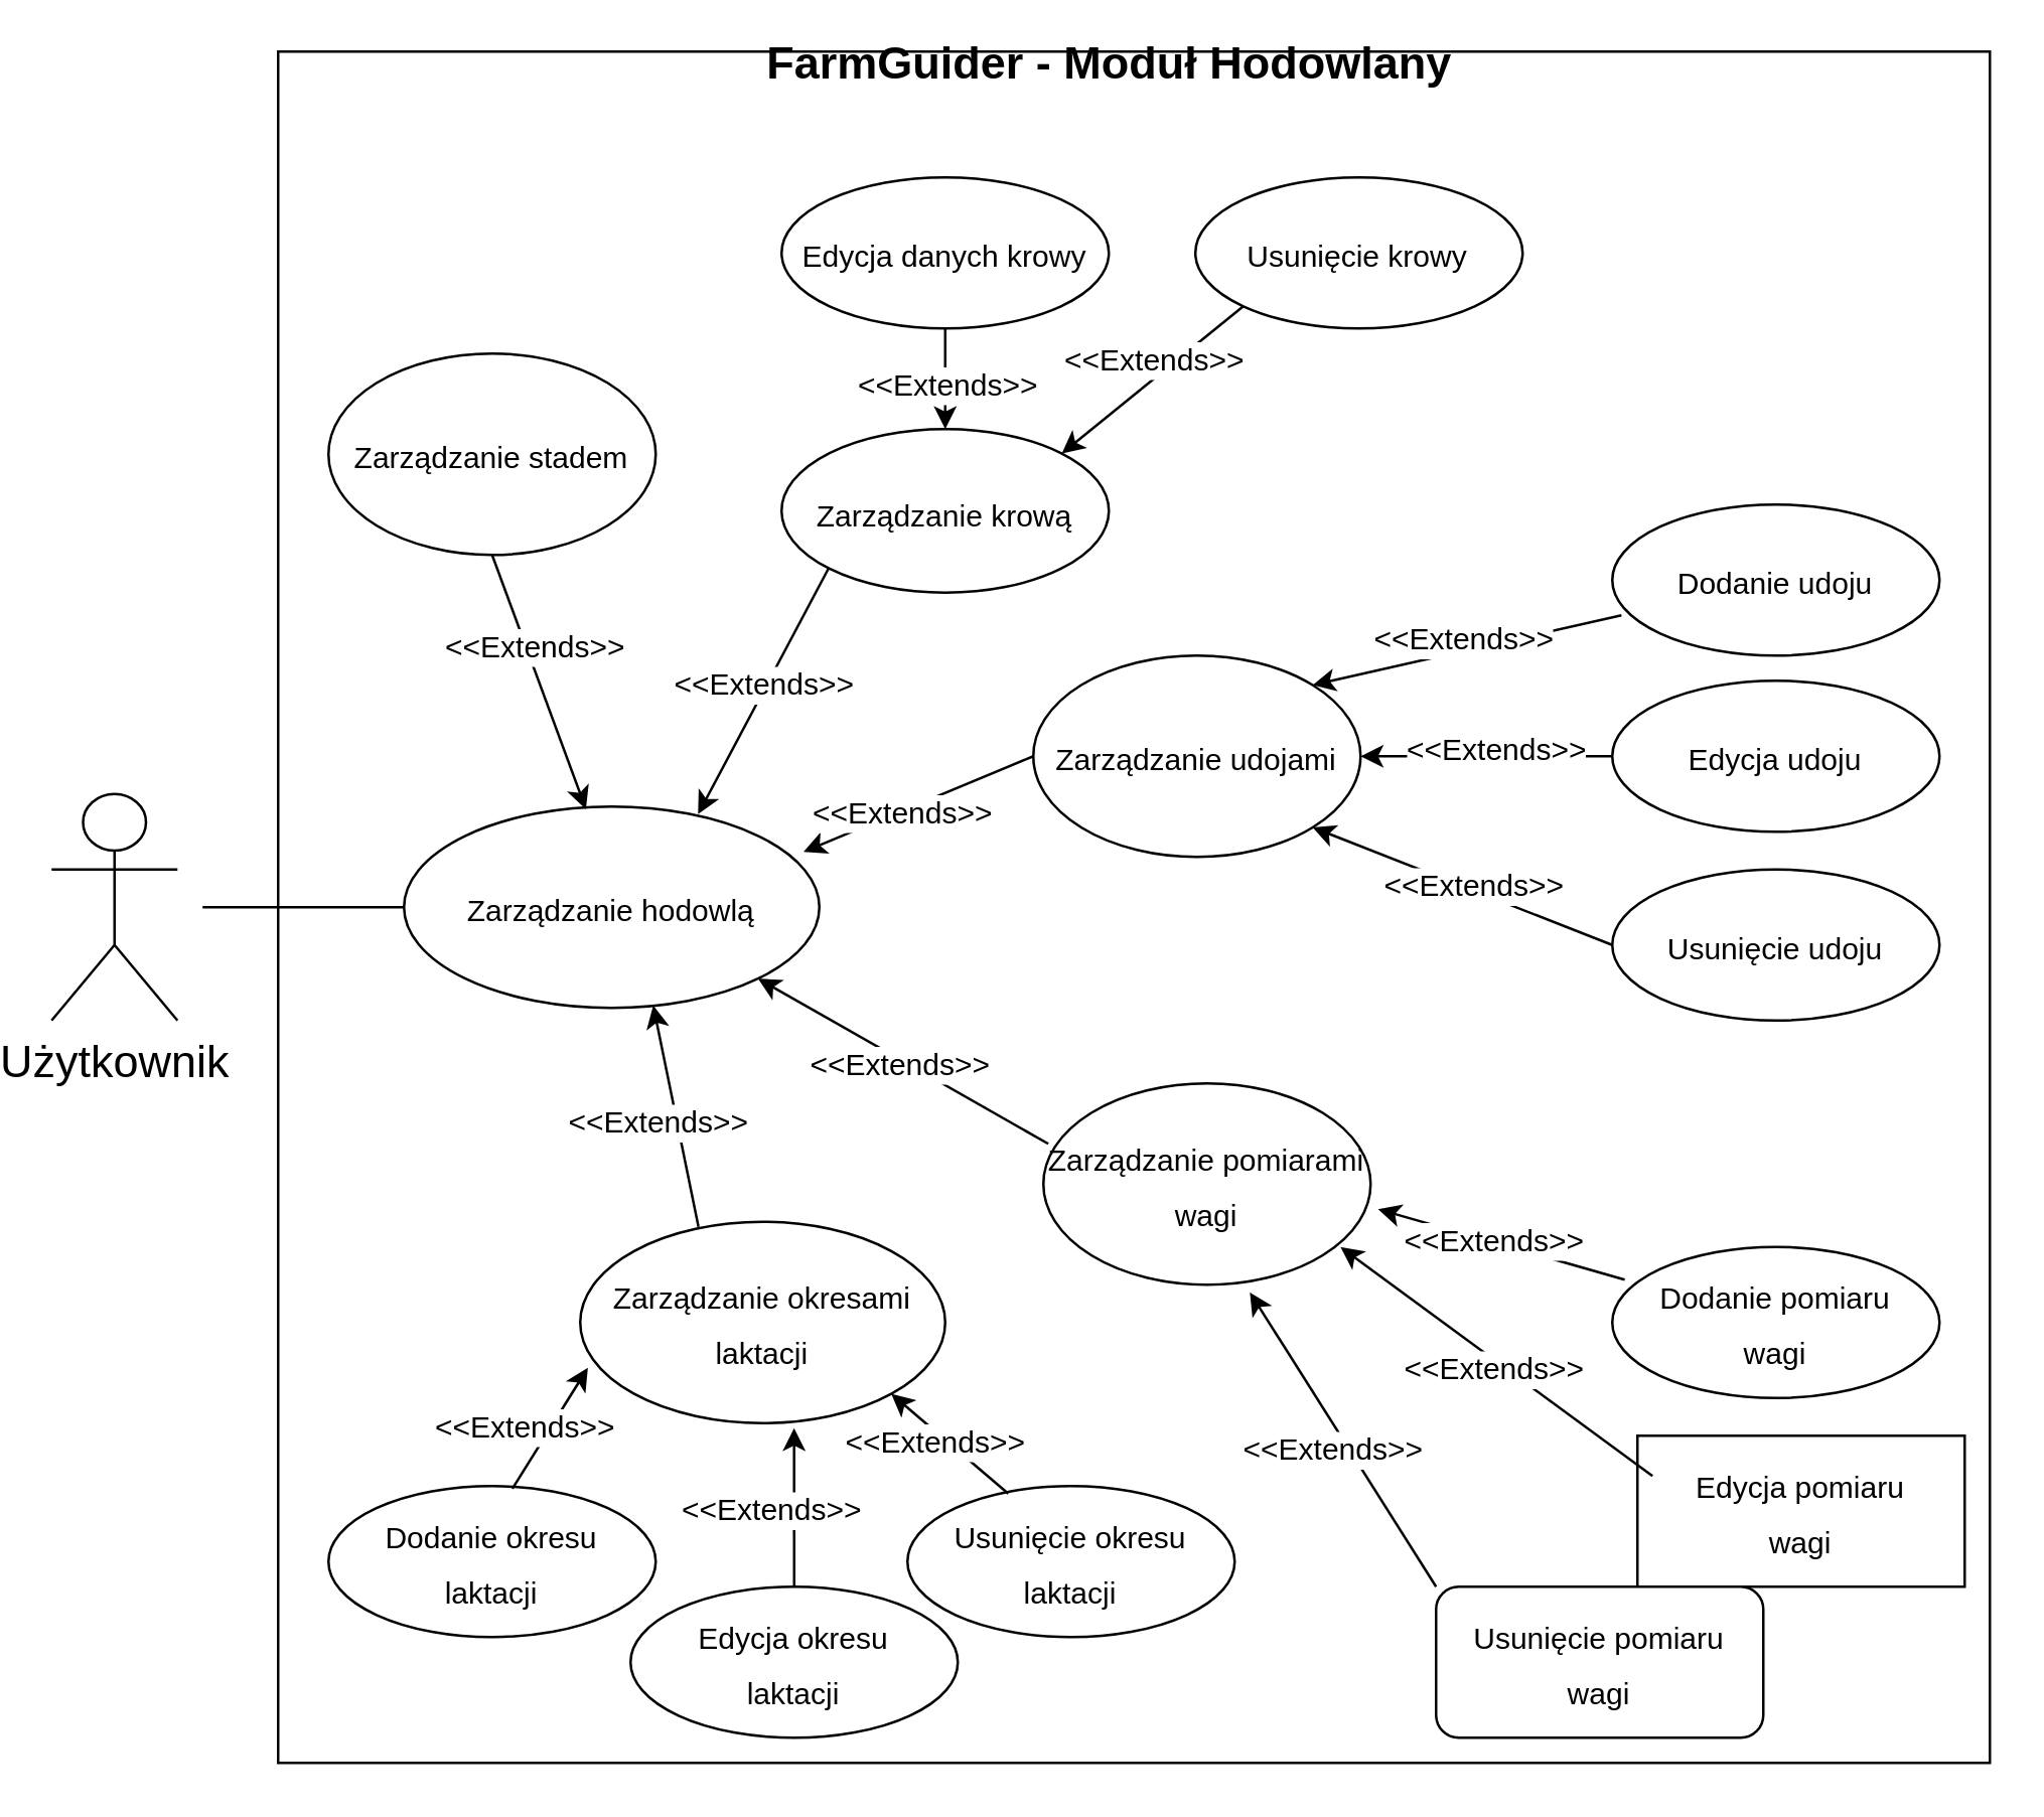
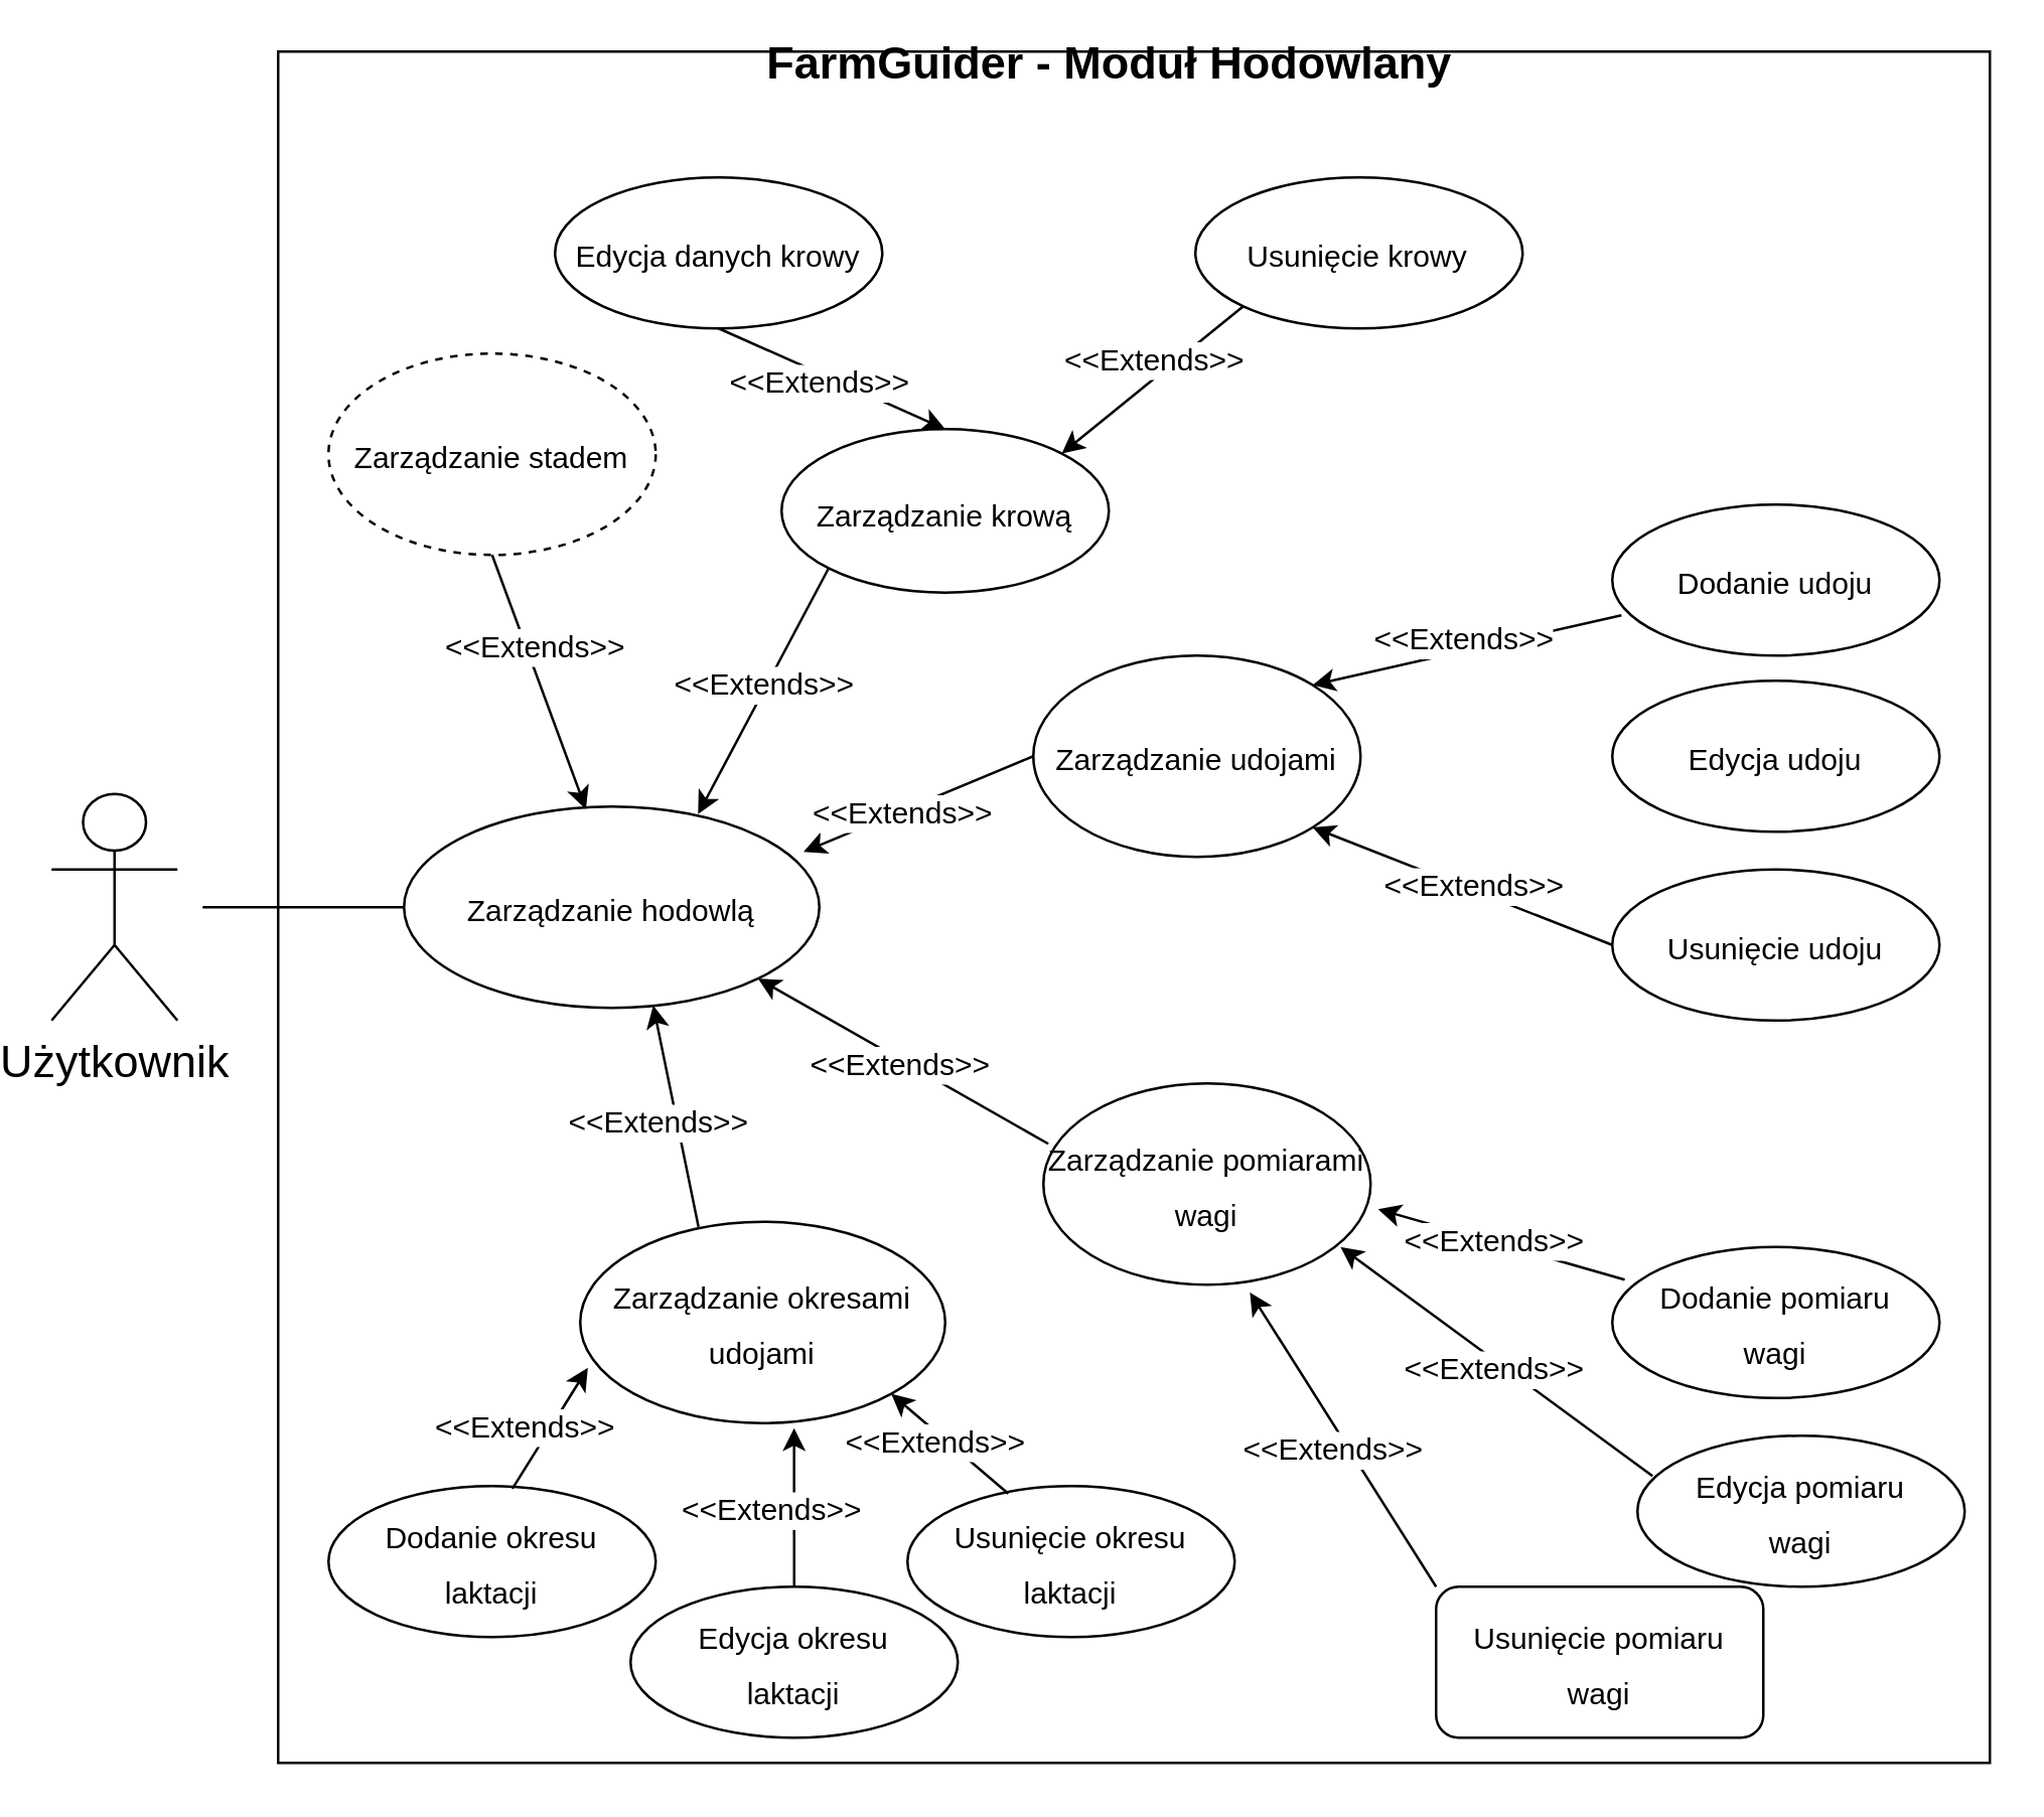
- <mxCell id="7" value="&lt;font style=&quot;font-size: 12px;&quot;&gt;Edycja danych krowy&lt;br&gt;&lt;/font&gt;" style="ellipse;whiteSpace=wrap;html=1;fontSize=18;" vertex="1" parent="1"><mxGeometry x="310" y="70" width="130" height="60" as="geometry" /></mxCell>
+ <mxCell id="7" value="&lt;font style=&quot;font-size: 12px;&quot;&gt;Edycja danych krowy&lt;br&gt;&lt;/font&gt;" style="ellipse;whiteSpace=wrap;html=1;fontSize=18;" vertex="1" parent="1"><mxGeometry x="220" y="70" width="130" height="60" as="geometry" /></mxCell>
- <mxCell id="5" value="&lt;font style=&quot;font-size: 12px;&quot;&gt;Zarządzanie stadem&lt;br&gt;&lt;/font&gt;" style="ellipse;whiteSpace=wrap;html=1;fontSize=18;" vertex="1" parent="1"><mxGeometry x="130" y="140" width="130" height="80" as="geometry" /></mxCell>
+ <mxCell id="5" value="&lt;font style=&quot;font-size: 12px;&quot;&gt;Zarządzanie stadem&lt;br&gt;&lt;/font&gt;" style="ellipse;whiteSpace=wrap;html=1;fontSize=18;dashed=1;" vertex="1" parent="1"><mxGeometry x="130" y="140" width="130" height="80" as="geometry" /></mxCell>
- <mxCell id="35" value="" style="endArrow=classic;html=1;rounded=0;entryX=1;entryY=0.5;entryDx=0;entryDy=0;exitX=0;exitY=0.5;exitDx=0;exitDy=0;" edge="1" parent="1" source="19" target="10"><mxGeometry width="50" height="50" relative="1" as="geometry"><mxPoint x="630" y="270" as="sourcePoint" /><mxPoint x="521" y="312" as="targetPoint" /></mxGeometry></mxCell>
- <mxCell id="36" value="&lt;font style=&quot;font-size: 12px;&quot;&gt;&amp;lt;&amp;lt;Extends&amp;gt;&amp;gt;&lt;/font&gt;" style="edgeLabel;html=1;align=center;verticalAlign=middle;resizable=0;points=[];rotation=0;" vertex="1" connectable="0" parent="35"><mxGeometry x="-0.122" relative="1" as="geometry"><mxPoint x="-3" y="-3" as="offset" /></mxGeometry></mxCell>
- <mxCell id="12" value="&lt;font style=&quot;font-size: 12px;&quot;&gt;Zarządzanie okresami laktacji&lt;br&gt;&lt;/font&gt;" style="ellipse;whiteSpace=wrap;html=1;fontSize=18;" vertex="1" parent="1"><mxGeometry x="230" y="485" width="145" height="80" as="geometry" /></mxCell>
+ <mxCell id="12" value="&lt;font style=&quot;font-size: 12px;&quot;&gt;Zarządzanie okresami udojami&lt;br&gt;&lt;/font&gt;" style="ellipse;whiteSpace=wrap;html=1;fontSize=18;" vertex="1" parent="1"><mxGeometry x="230" y="485" width="145" height="80" as="geometry" /></mxCell>
- <mxCell id="22" value="&lt;font style=&quot;font-size: 12px;&quot;&gt;Edycja pomiaru&lt;br&gt;wagi&lt;br&gt;&lt;/font&gt;" style="whiteSpace=wrap;html=1;fontSize=18;rounded=0;" vertex="1" parent="1"><mxGeometry x="650" y="570" width="130" height="60" as="geometry" /></mxCell>
+ <mxCell id="22" value="&lt;font style=&quot;font-size: 12px;&quot;&gt;Edycja pomiaru&lt;br&gt;wagi&lt;br&gt;&lt;/font&gt;" style="ellipse;whiteSpace=wrap;html=1;fontSize=18;" vertex="1" parent="1"><mxGeometry x="650" y="570" width="130" height="60" as="geometry" /></mxCell>
